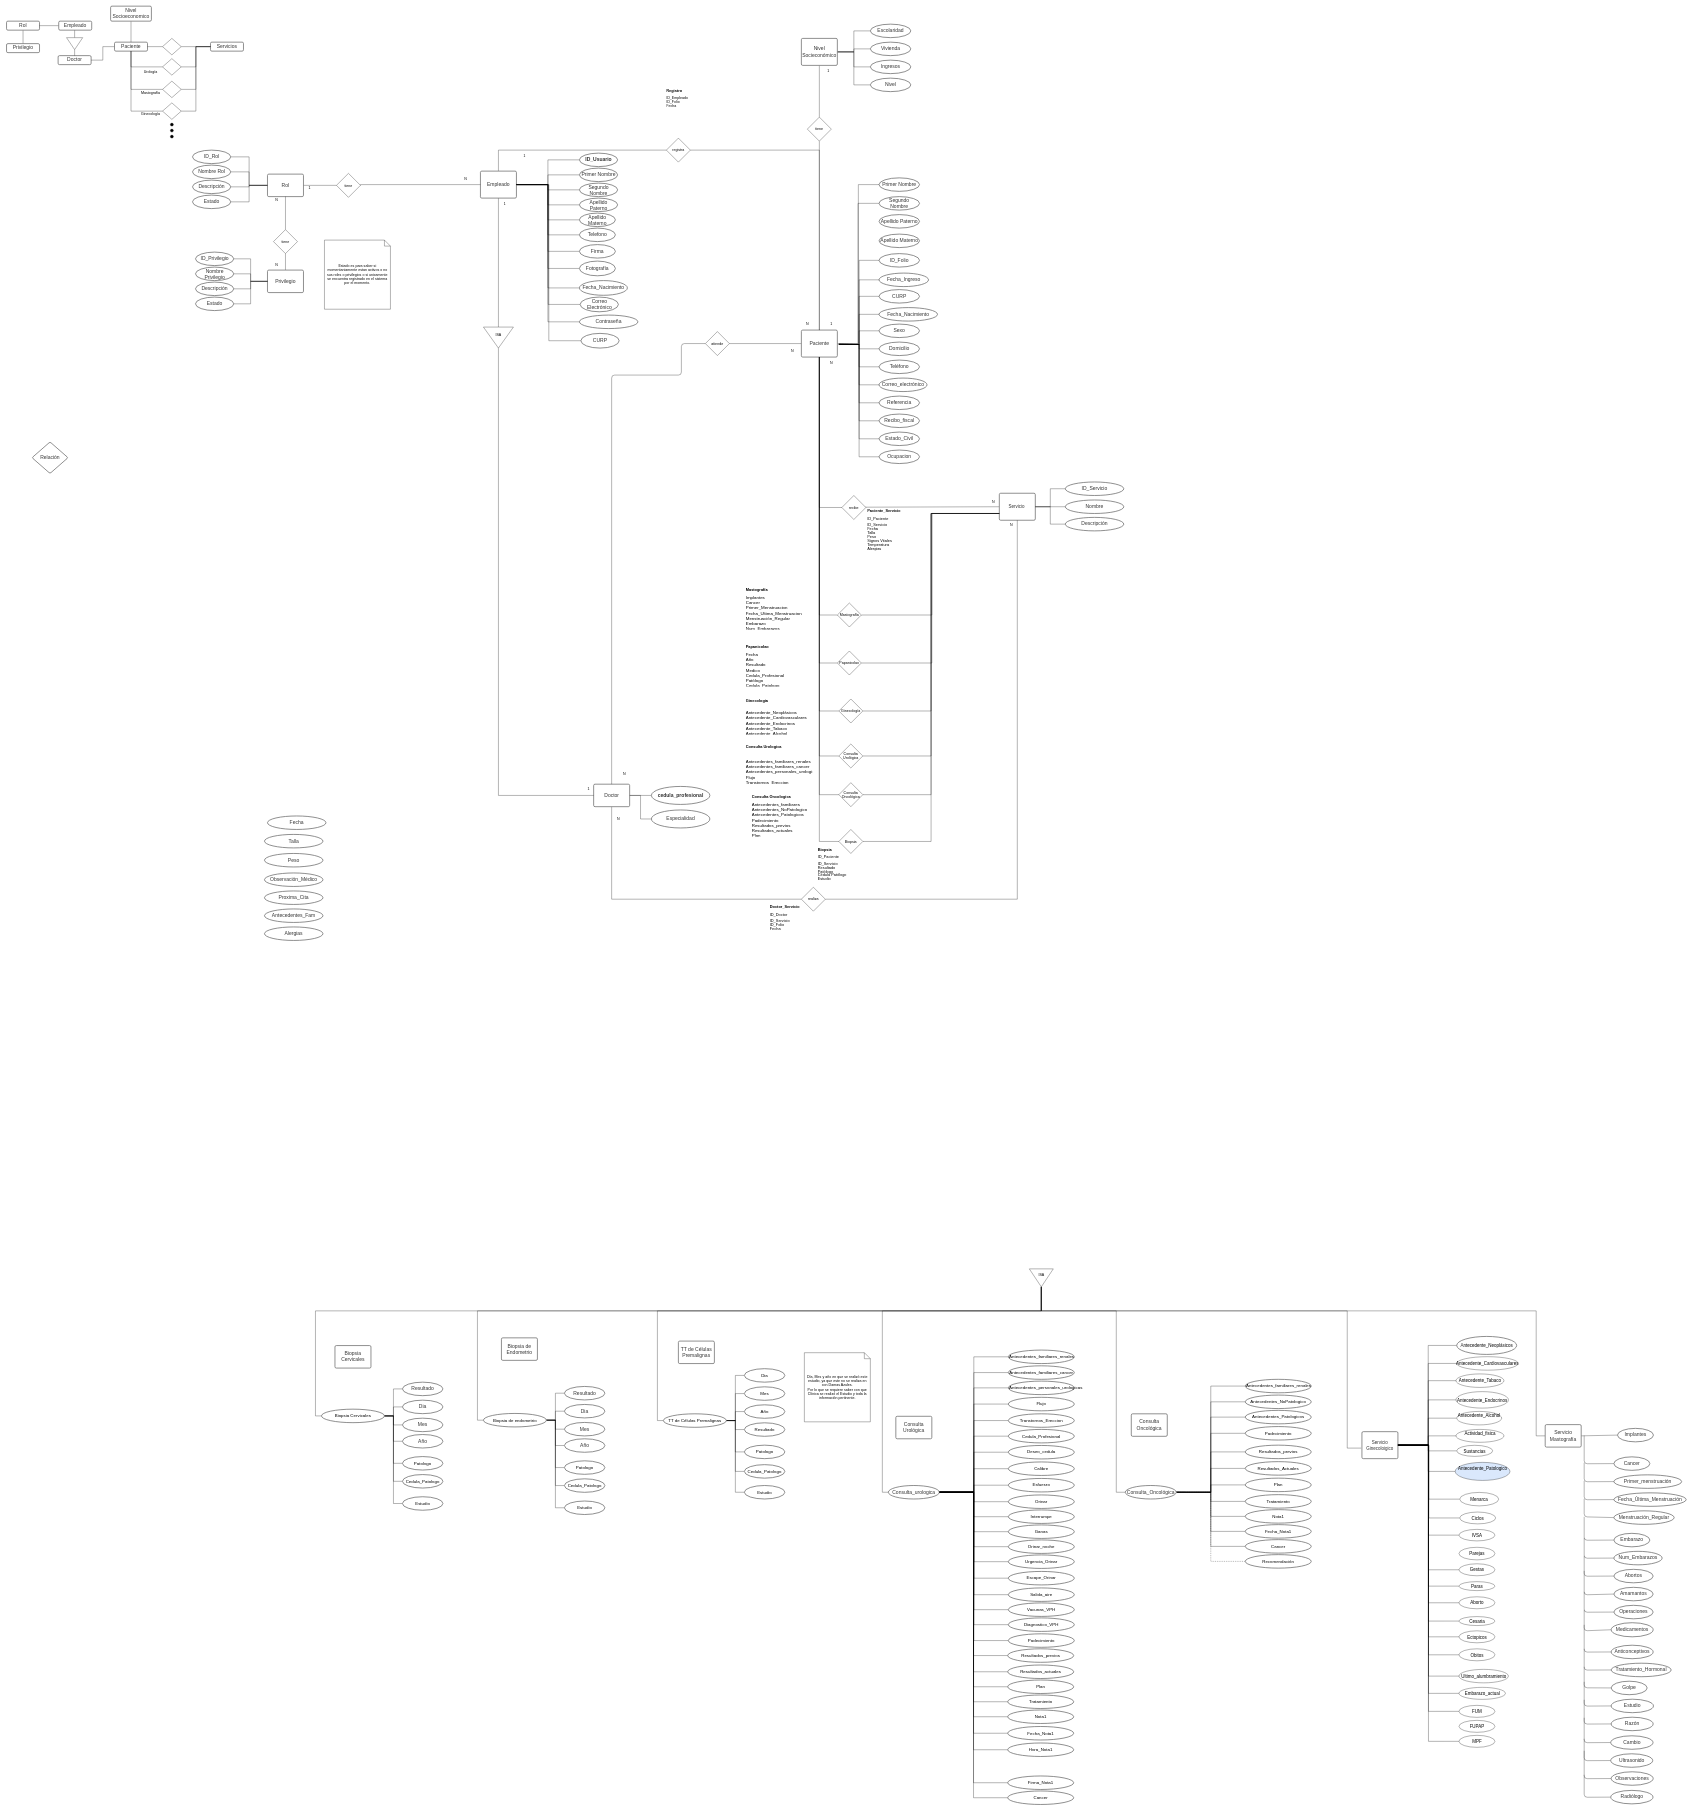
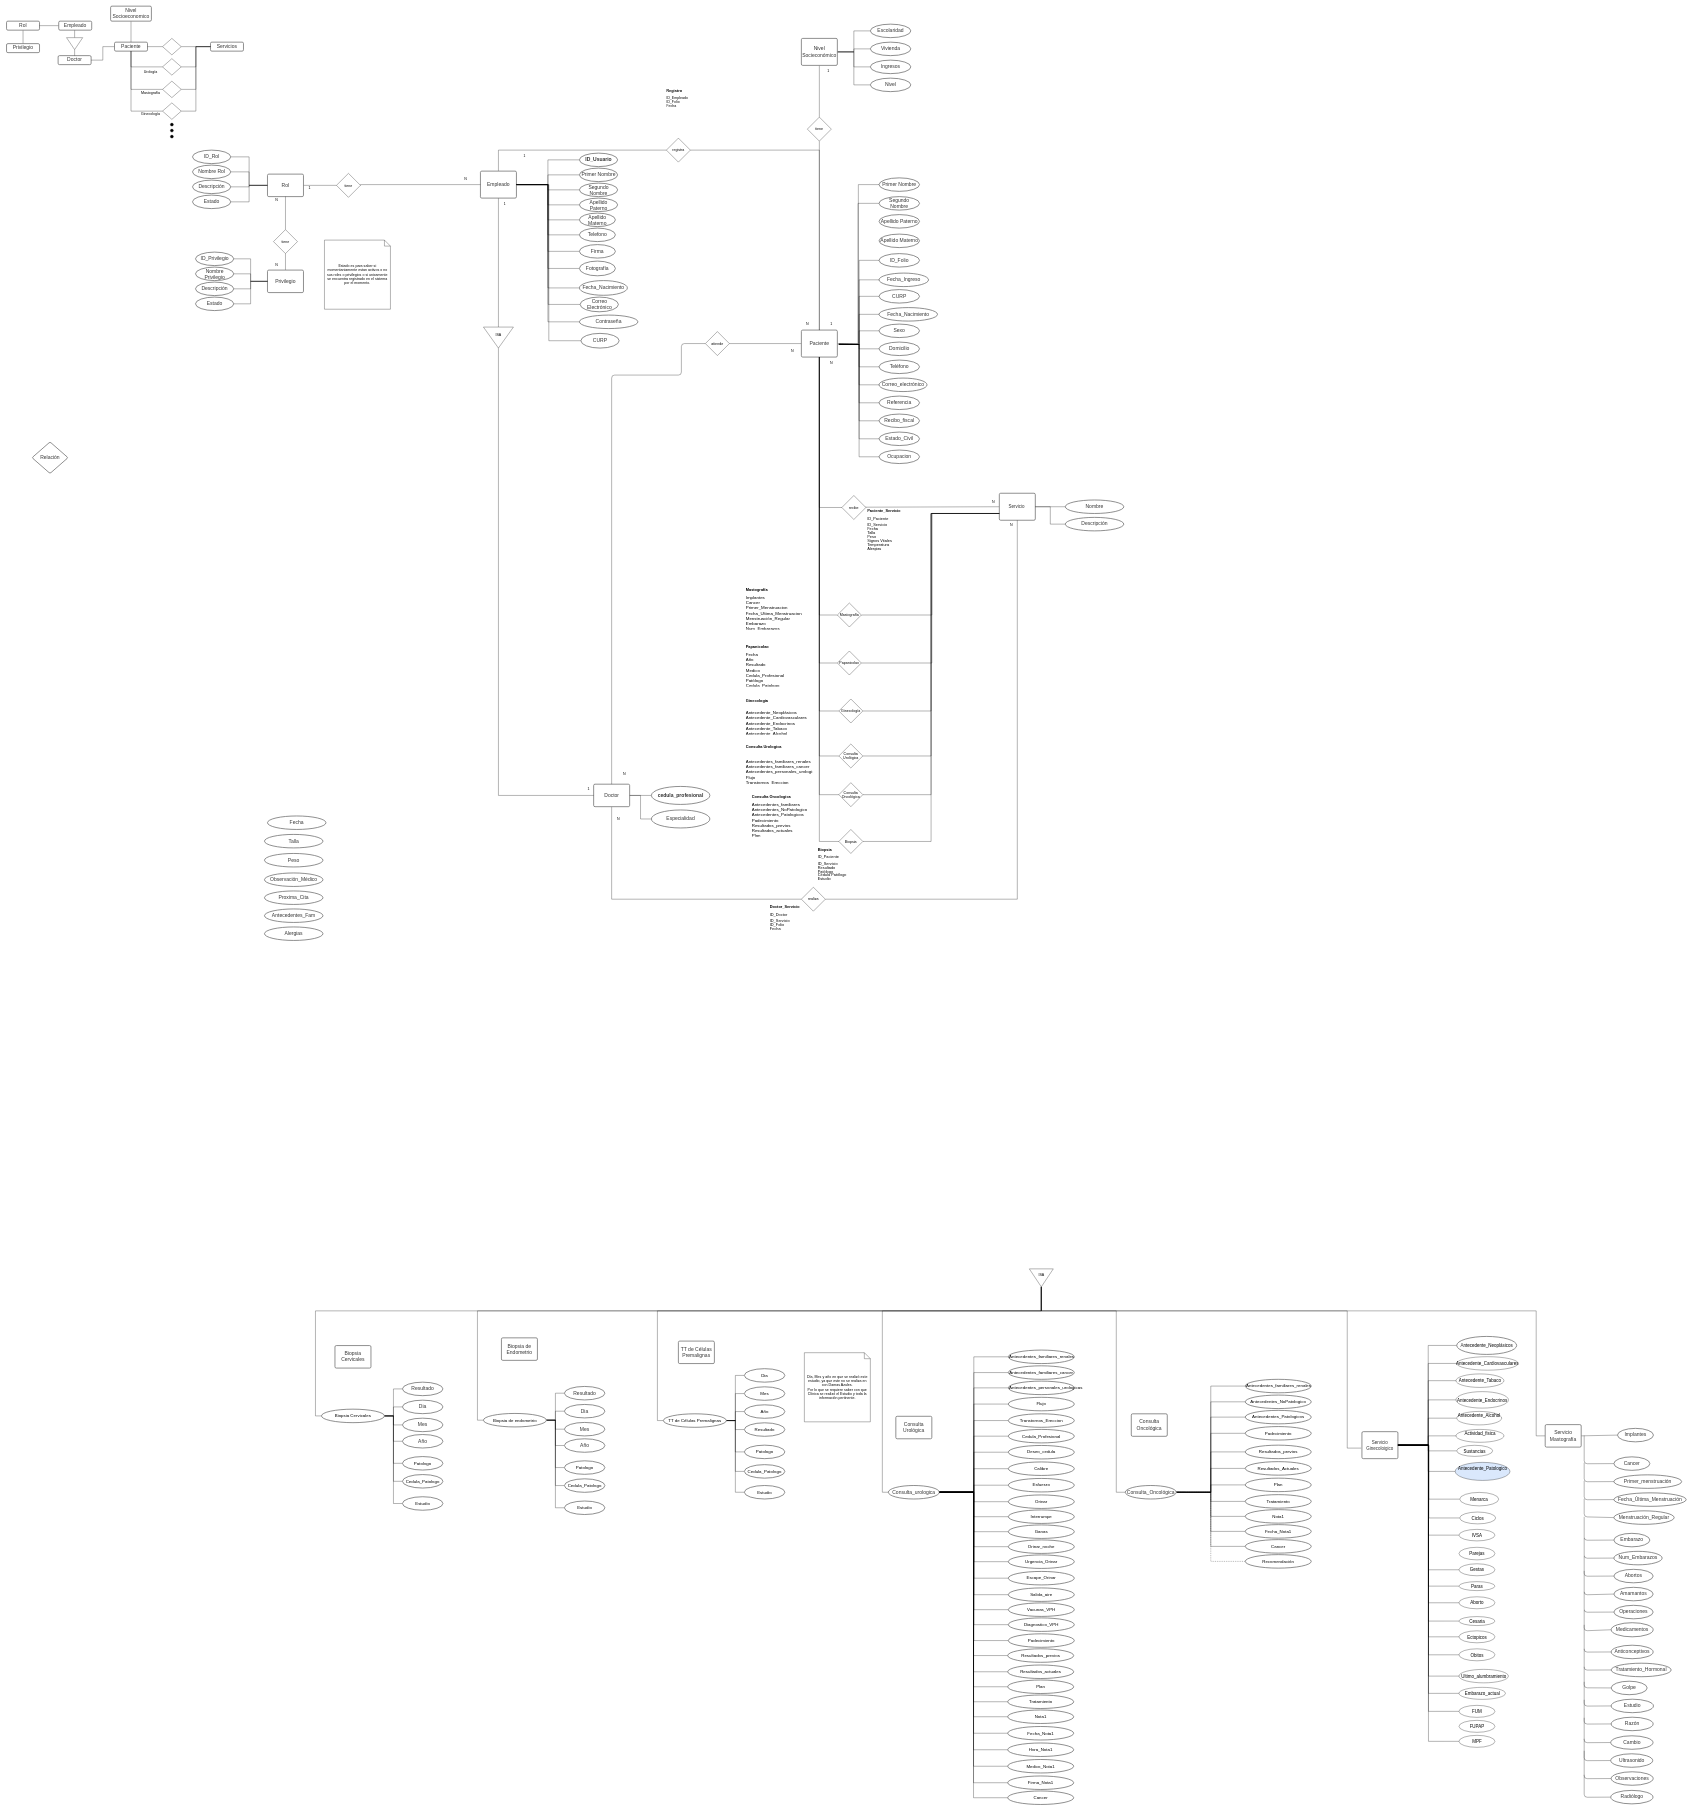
- <mxCell id="265" style="edgeStyle=orthogonalEdgeStyle;rounded=0;orthogonalLoop=1;jettySize=auto;html=1;exitX=0;exitY=0.5;exitDx=0;exitDy=0;entryX=1;entryY=0.5;entryDx=0;entryDy=0;endArrow=none;endFill=0;" parent="1" source="266" target="250" edge="1"><mxGeometry relative="1" as="geometry" /></mxCell>
- <mxCell id="266" value="ID_Servicio" style="html=1;overflow=block;blockSpacing=1;whiteSpace=wrap;ellipse;whiteSpace=wrap;fontSize=16.7;fontColor=#333333;align=center;spacing=3.8;strokeColor=#5e5e5e;strokeOpacity=100;rounded=1;absoluteArcSize=1;arcSize=9;strokeWidth=2.3;" parent="1" vertex="1"><mxGeometry x="3550" y="1606.5" width="195" height="45" as="geometry" /></mxCell>
+ <mxCell id="183" style="edgeStyle=orthogonalEdgeStyle;rounded=0;orthogonalLoop=1;jettySize=auto;html=1;exitX=0;exitY=0.5;exitDx=0;exitDy=0;entryX=1;entryY=0.5;entryDx=0;entryDy=0;endArrow=none;endFill=0;" parent="1" source="184" target="172" edge="1"><mxGeometry relative="1" as="geometry" /></mxCell>
+ <mxCell id="184" value="&lt;span id=&quot;docs-internal-guid-7ecd1786-7fff-744c-1646-ce9c537a1893&quot;&gt;&lt;span style=&quot;font-size: 11pt ; font-family: &amp;#34;calibri&amp;#34; , sans-serif ; color: rgb(0 , 0 , 0) ; background-color: transparent ; vertical-align: baseline&quot;&gt;Medico_Nota1&lt;/span&gt;&lt;/span&gt;" style="html=1;overflow=block;blockSpacing=1;whiteSpace=wrap;ellipse;whiteSpace=wrap;fontSize=16.7;fontColor=#333333;align=center;spacing=3.8;strokeColor=#5e5e5e;strokeOpacity=100;rounded=1;absoluteArcSize=1;arcSize=9;strokeWidth=2.3;" parent="1" vertex="1"><mxGeometry x="3358" y="5865.75" width="220" height="45" as="geometry" /></mxCell>
